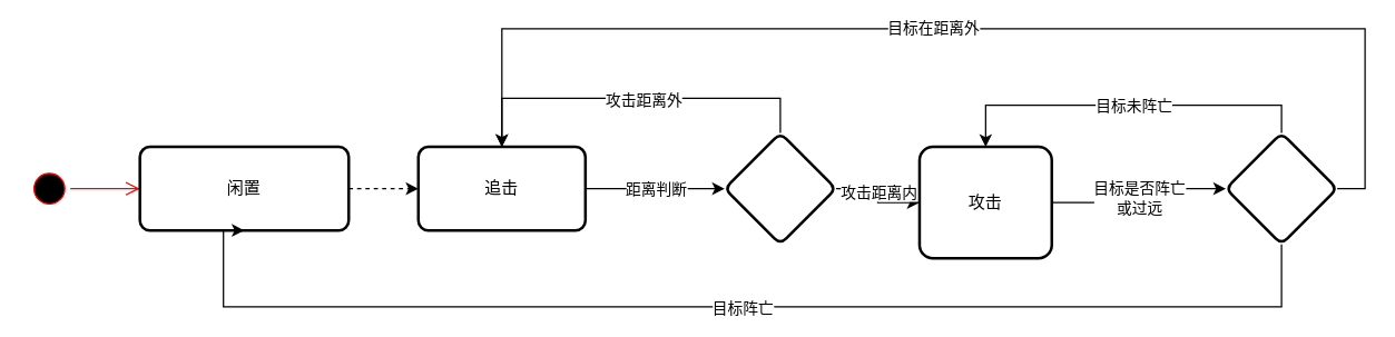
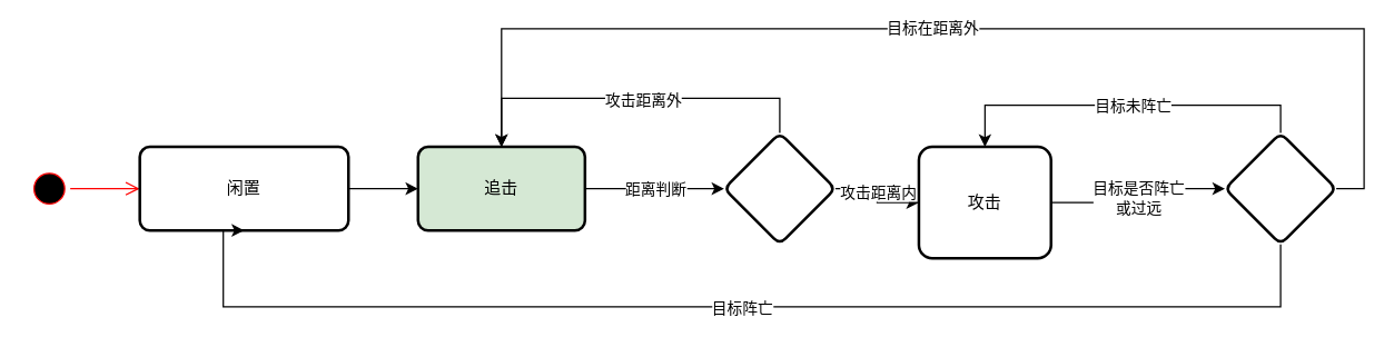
- <mxCell id="4" value="" style="edgeStyle=orthogonalEdgeStyle;rounded=0;orthogonalLoop=1;jettySize=auto;html=1;dashed=1;" edge="1" parent="1" source="5" target="8"><mxGeometry relative="1" as="geometry" /></mxCell>
+ <mxCell id="4" value="" style="edgeStyle=orthogonalEdgeStyle;rounded=0;orthogonalLoop=1;jettySize=auto;html=1;" edge="1" parent="1" source="5" target="8"><mxGeometry relative="1" as="geometry" /></mxCell>
- <mxCell id="8" value="追击" style="whiteSpace=wrap;html=1;strokeWidth=2;rounded=1;arcSize=12;" vertex="1" parent="1"><mxGeometry x="300" y="105" width="120" height="60" as="geometry" /></mxCell>
+ <mxCell id="8" value="追击" style="whiteSpace=wrap;html=1;strokeWidth=2;rounded=1;arcSize=12;fillColor=#d5e8d4;" vertex="1" parent="1"><mxGeometry x="300" y="105" width="120" height="60" as="geometry" /></mxCell>
